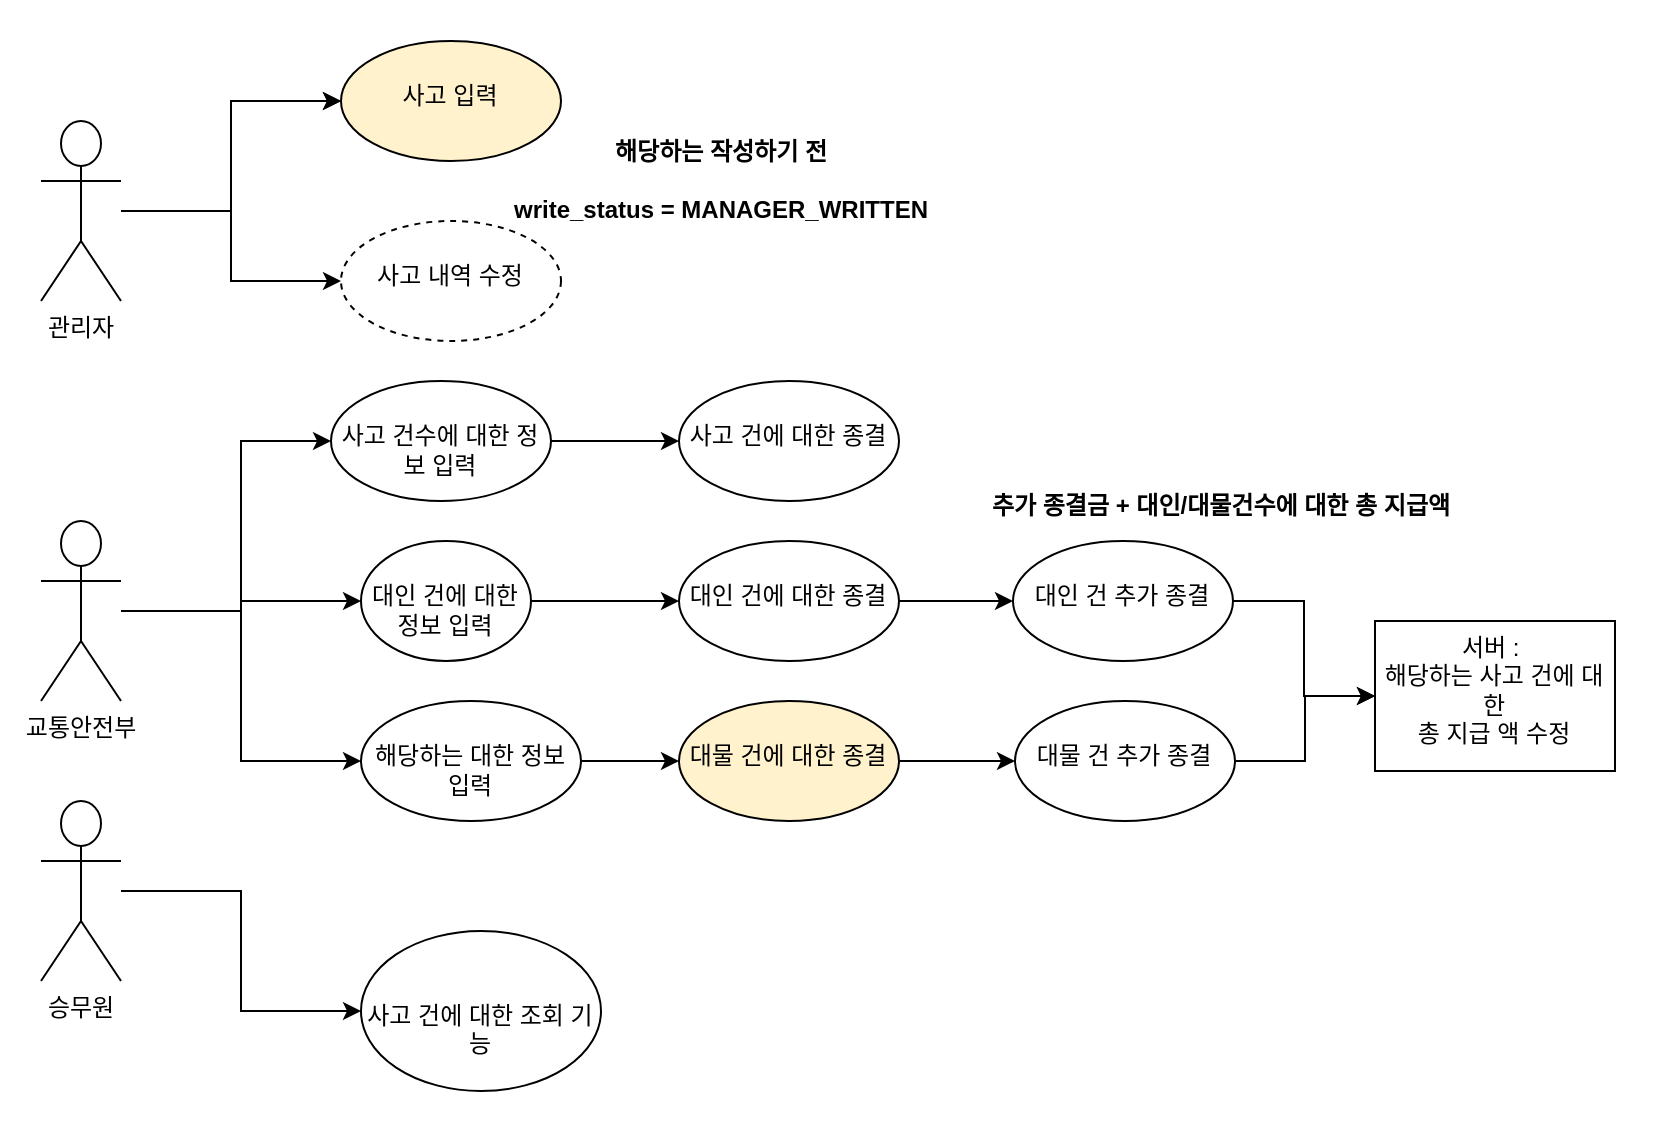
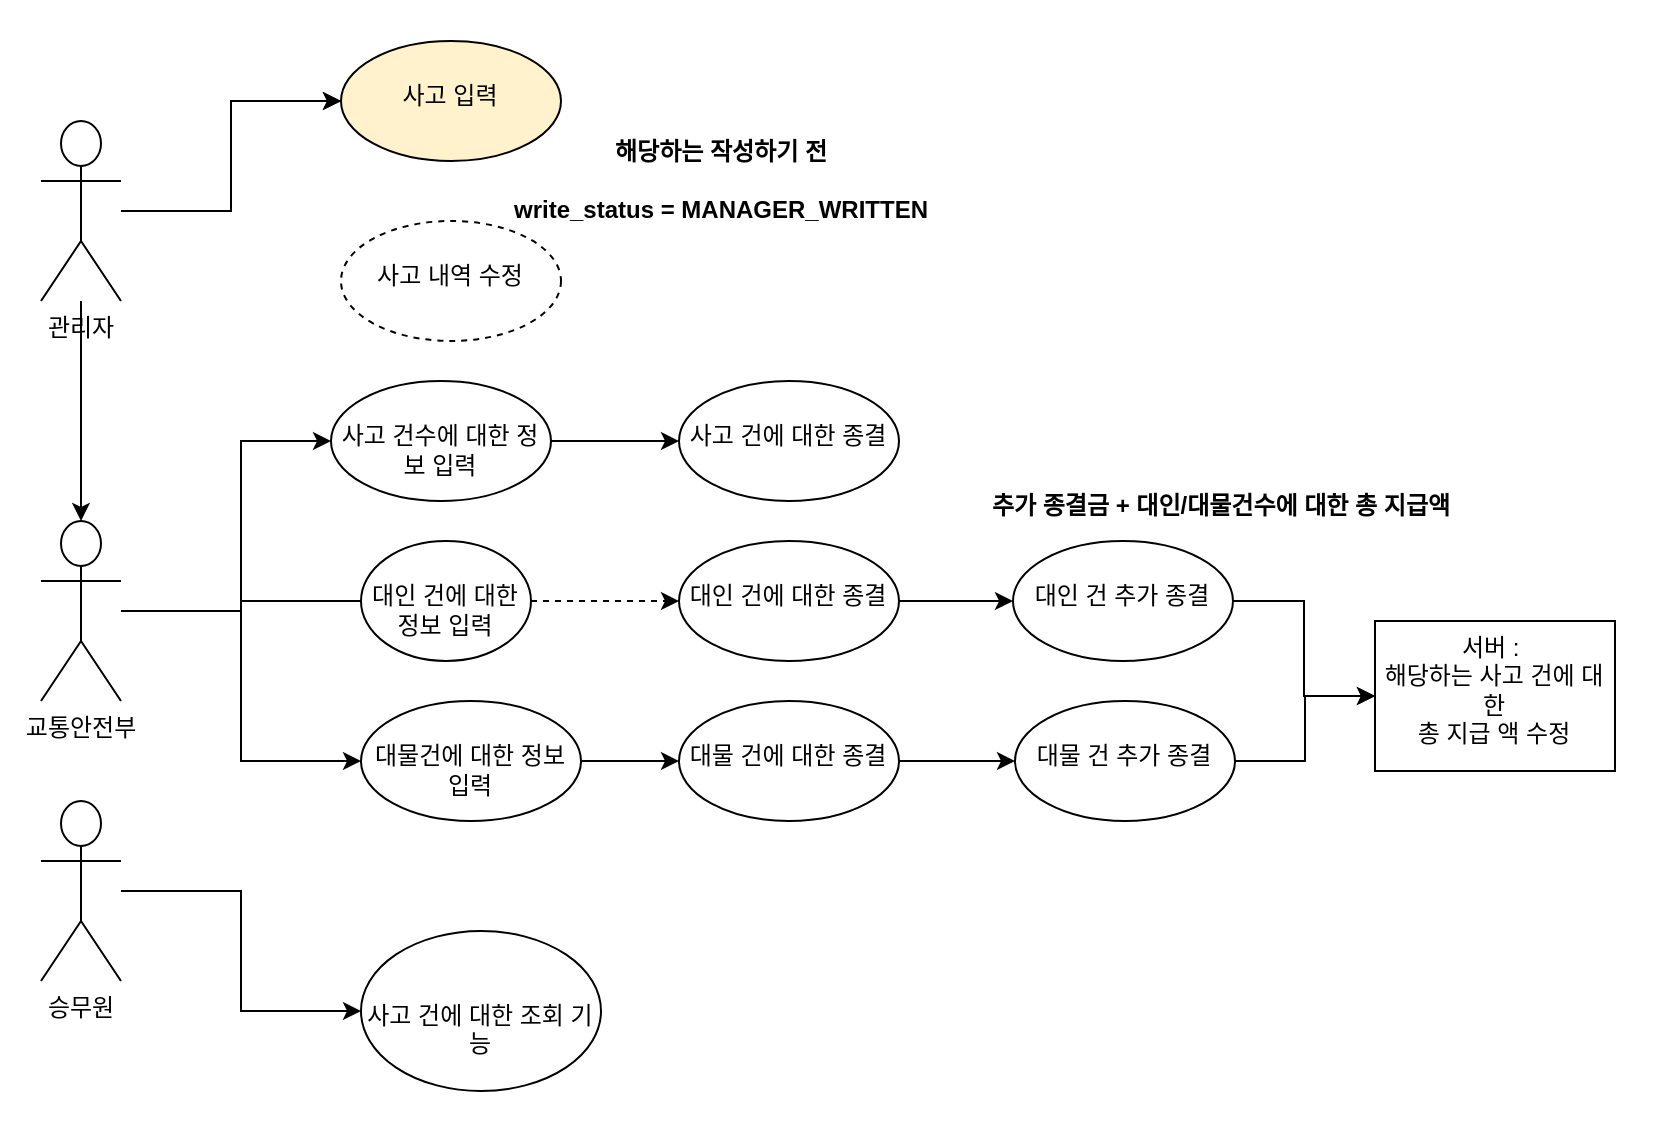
- <mxCell id="4" value="" style="edgeStyle=orthogonalEdgeStyle;rounded=0;orthogonalLoop=1;jettySize=auto;html=1;" edge="1" parent="1" source="5" target="13"><mxGeometry relative="1" as="geometry" /></mxCell>
+ <mxCell id="4" value="" style="edgeStyle=orthogonalEdgeStyle;rounded=0;orthogonalLoop=1;jettySize=auto;html=1;" edge="1" parent="1" source="5" target="9"><mxGeometry relative="1" as="geometry" /></mxCell>
- <mxCell id="7" style="edgeStyle=orthogonalEdgeStyle;rounded=0;orthogonalLoop=1;jettySize=auto;html=1;" edge="1" parent="1" source="9" target="18"><mxGeometry relative="1" as="geometry" /></mxCell>
+ <mxCell id="7" style="edgeStyle=orthogonalEdgeStyle;rounded=0;orthogonalLoop=1;jettySize=auto;html=1;endArrow=none;" edge="1" parent="1" source="9" target="18"><mxGeometry relative="1" as="geometry" /></mxCell>
- <mxCell id="17" value="" style="edgeStyle=orthogonalEdgeStyle;rounded=0;orthogonalLoop=1;jettySize=auto;html=1;" edge="1" parent="1" source="18" target="30"><mxGeometry relative="1" as="geometry" /></mxCell>
+ <mxCell id="17" value="" style="edgeStyle=orthogonalEdgeStyle;rounded=0;orthogonalLoop=1;jettySize=auto;html=1;dashed=1;" edge="1" parent="1" source="18" target="30"><mxGeometry relative="1" as="geometry" /></mxCell>
- <mxCell id="20" value="&lt;br&gt;해당하는 대한 정보 입력" style="ellipse;whiteSpace=wrap;html=1;verticalAlign=top;" vertex="1" parent="1"><mxGeometry x="180" y="350" width="110" height="60" as="geometry" /></mxCell>
+ <mxCell id="20" value="&lt;br&gt;대물건에 대한 정보 입력" style="ellipse;whiteSpace=wrap;html=1;verticalAlign=top;" vertex="1" parent="1"><mxGeometry x="180" y="350" width="110" height="60" as="geometry" /></mxCell>
- <mxCell id="32" value="&lt;br&gt;대물 건에 대한 종결" style="ellipse;whiteSpace=wrap;html=1;verticalAlign=top;fillColor=#fff2cc;" vertex="1" parent="1"><mxGeometry x="339" y="350" width="110" height="60" as="geometry" /></mxCell>
+ <mxCell id="32" value="&lt;br&gt;대물 건에 대한 종결" style="ellipse;whiteSpace=wrap;html=1;verticalAlign=top;" vertex="1" parent="1"><mxGeometry x="339" y="350" width="110" height="60" as="geometry" /></mxCell>
